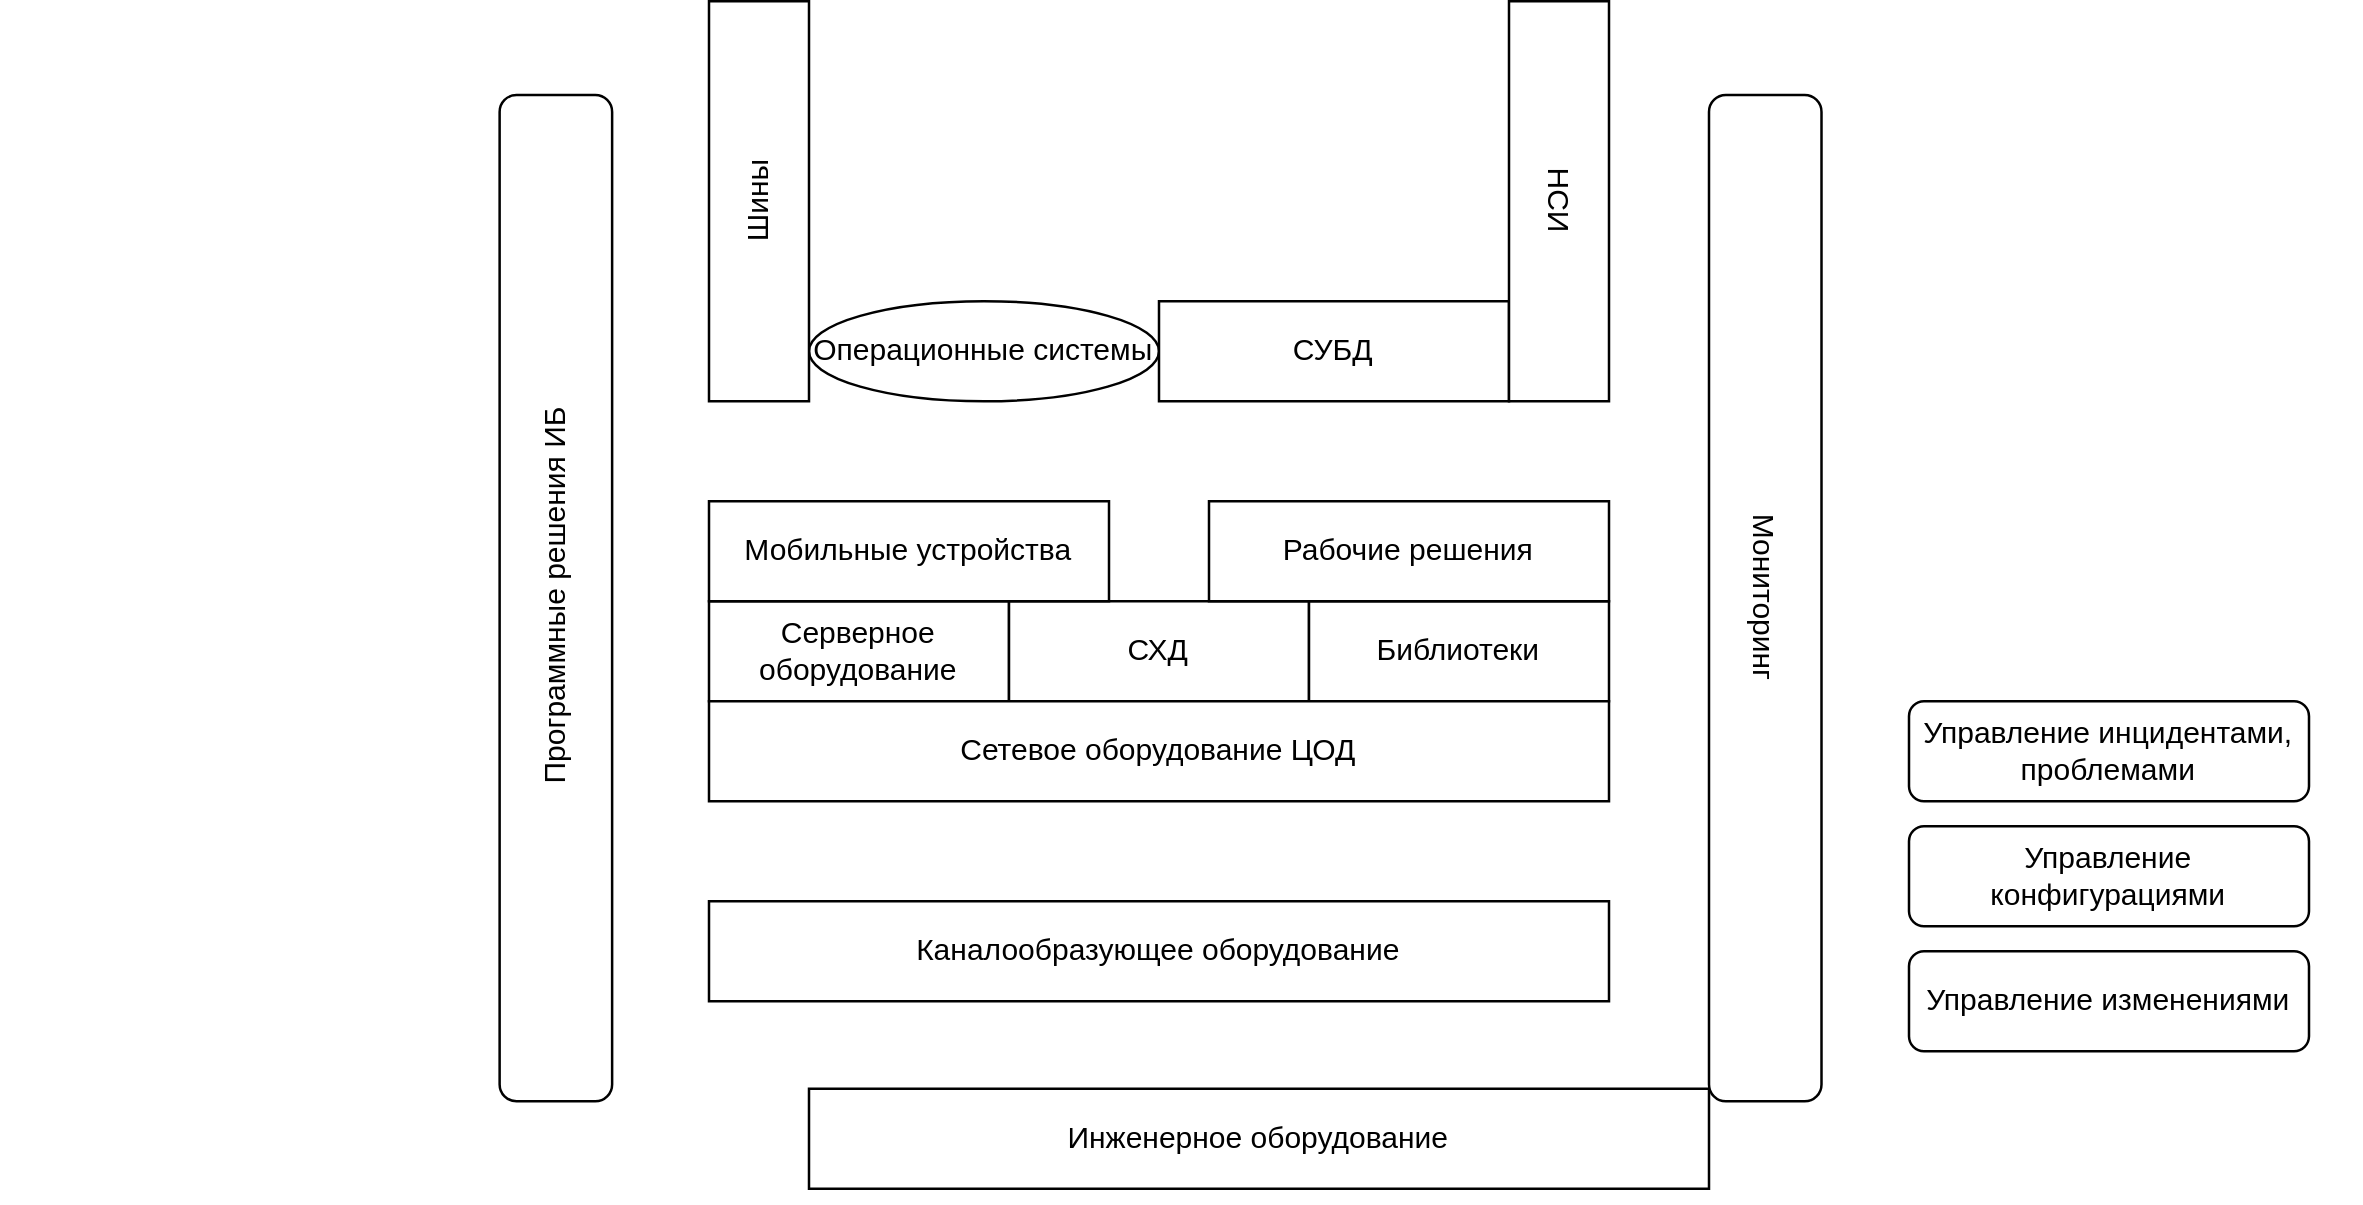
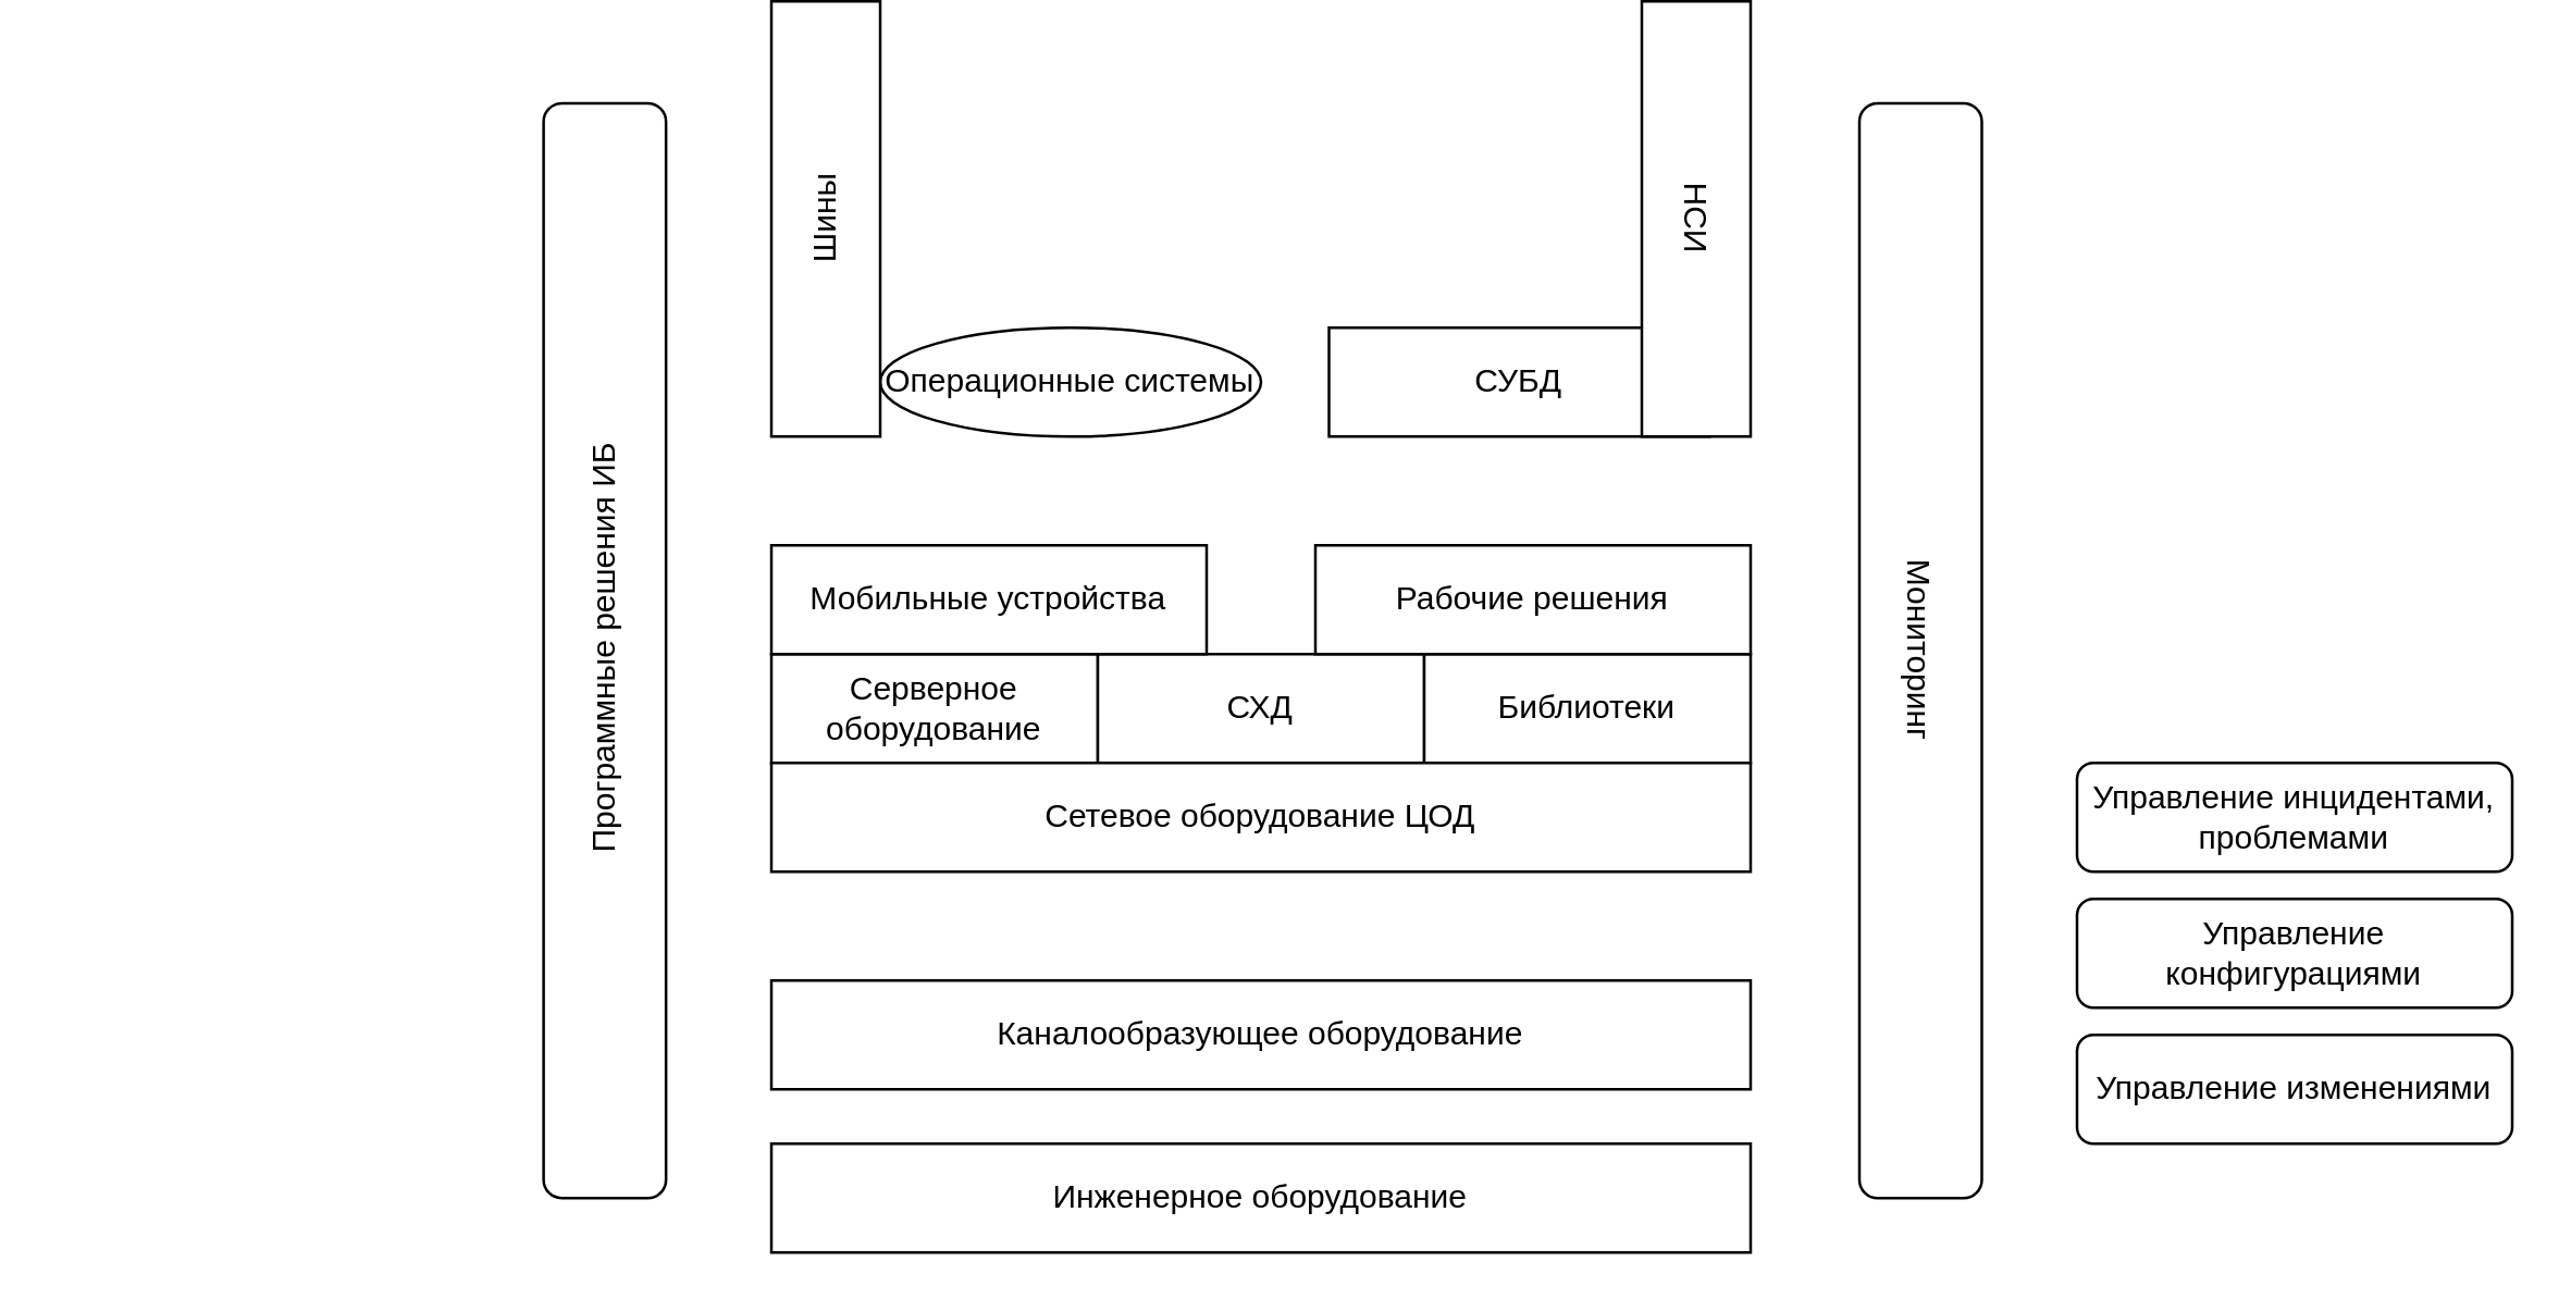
- <mxCell id="14" value="СУБД" style="rounded=0;whiteSpace=wrap;html=1;" vertex="1" parent="1"><mxGeometry x="463" y="80" width="140" height="40" as="geometry" /></mxCell>
+ <mxCell id="14" value="СУБД" style="rounded=0;whiteSpace=wrap;html=1;" vertex="1" parent="1"><mxGeometry x="488" y="80" width="140" height="40" as="geometry" /></mxCell>
- <mxCell id="12" value="Инженерное оборудование" style="rounded=0;whiteSpace=wrap;html=1;" vertex="1" parent="1"><mxGeometry x="323" y="395" width="360" height="40" as="geometry" /></mxCell>
+ <mxCell id="12" value="Инженерное оборудование" style="rounded=0;whiteSpace=wrap;html=1;" vertex="1" parent="1"><mxGeometry x="283" y="380" width="360" height="40" as="geometry" /></mxCell>
